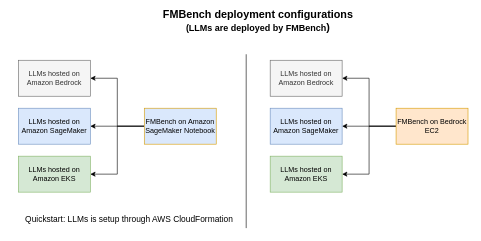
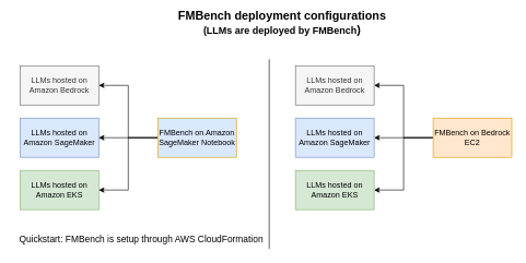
- <mxCell id="18" value="&lt;font style=&quot;font-size: 14px;&quot;&gt;Quickstart: LLMs is setup through AWS CloudFormation&lt;/font&gt;" style="text;html=1;align=center;verticalAlign=middle;whiteSpace=wrap;rounded=0;" vertex="1" parent="1"><mxGeometry x="20" y="350" width="390" height="30" as="geometry" /></mxCell>
+ <mxCell id="18" value="&lt;font style=&quot;font-size: 14px;&quot;&gt;Quickstart: FMBench is setup through AWS CloudFormation&lt;/font&gt;" style="text;html=1;align=center;verticalAlign=middle;whiteSpace=wrap;rounded=0;" vertex="1" parent="1"><mxGeometry x="20" y="350" width="390" height="30" as="geometry" /></mxCell>
